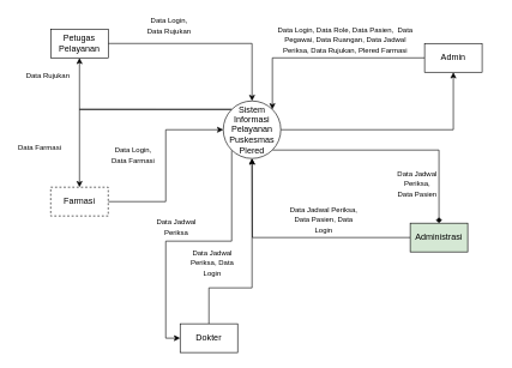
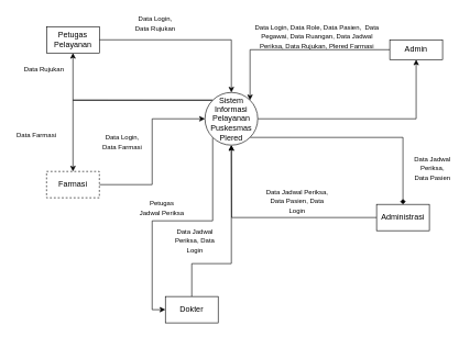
- <mxCell id="9" value="Admin" style="rounded=0;whiteSpace=wrap;html=1;" vertex="1" parent="1"><mxGeometry x="590" y="60" width="80" height="40" as="geometry" /></mxCell>
+ <mxCell id="9" value="Admin" style="rounded=0;whiteSpace=wrap;html=1;" vertex="1" parent="1"><mxGeometry x="590" y="60" width="80" height="30" as="geometry" /></mxCell>
- <mxCell id="25" value="&lt;span style=&quot;font-size: 10px;&quot;&gt;Data Jadwal Periksa,&lt;br&gt;Data Pasien&lt;/span&gt;" style="text;html=1;strokeColor=none;fillColor=none;align=center;verticalAlign=middle;whiteSpace=wrap;rounded=0;" vertex="1" parent="1"><mxGeometry x="545" y="240" width="70" height="30" as="geometry" /></mxCell>
+ <mxCell id="25" value="&lt;span style=&quot;font-size: 10px;&quot;&gt;Data Jadwal Periksa,&lt;br&gt;Data Pasien&lt;/span&gt;" style="text;html=1;strokeColor=none;fillColor=none;align=center;verticalAlign=middle;whiteSpace=wrap;rounded=0;" vertex="1" parent="1"><mxGeometry x="620" y="240" width="70" height="30" as="geometry" /></mxCell>
- <mxCell id="22" value="&lt;font style=&quot;font-size: 10px;&quot;&gt;Data Jadwal Periksa&lt;/font&gt;" style="text;html=1;strokeColor=none;fillColor=none;align=center;verticalAlign=middle;whiteSpace=wrap;rounded=0;" vertex="1" parent="1"><mxGeometry x="210" y="300" width="70" height="30" as="geometry" /></mxCell>
+ <mxCell id="22" value="&lt;font style=&quot;font-size: 10px;&quot;&gt;Petugas Jadwal Periksa&lt;/font&gt;" style="text;html=1;strokeColor=none;fillColor=none;align=center;verticalAlign=middle;whiteSpace=wrap;rounded=0;" vertex="1" parent="1"><mxGeometry x="210" y="300" width="70" height="30" as="geometry" /></mxCell>
- <mxCell id="17" value="Administrasi" style="rounded=0;whiteSpace=wrap;html=1;fillColor=#d5e8d4;" vertex="1" parent="1"><mxGeometry x="570" y="310" width="80" height="40" as="geometry" /></mxCell>
+ <mxCell id="17" value="Administrasi" style="rounded=0;whiteSpace=wrap;html=1;" vertex="1" parent="1"><mxGeometry x="570" y="310" width="80" height="40" as="geometry" /></mxCell>
